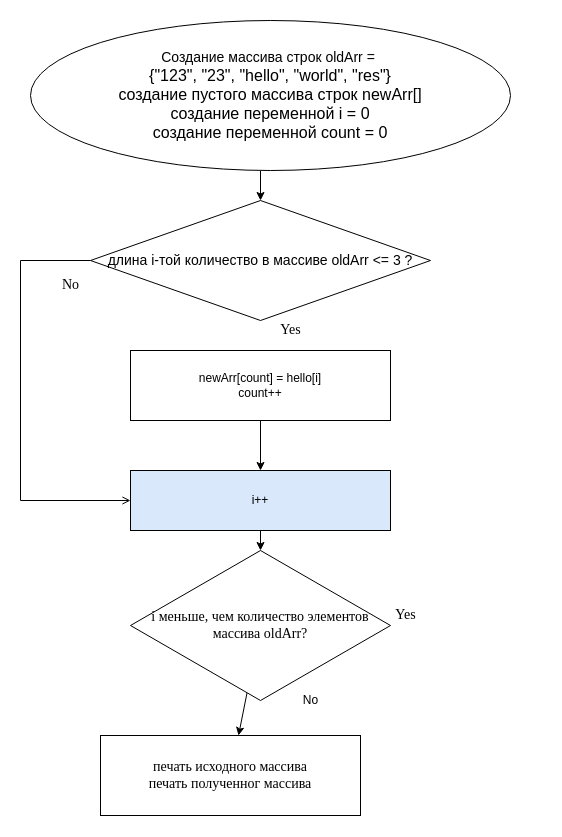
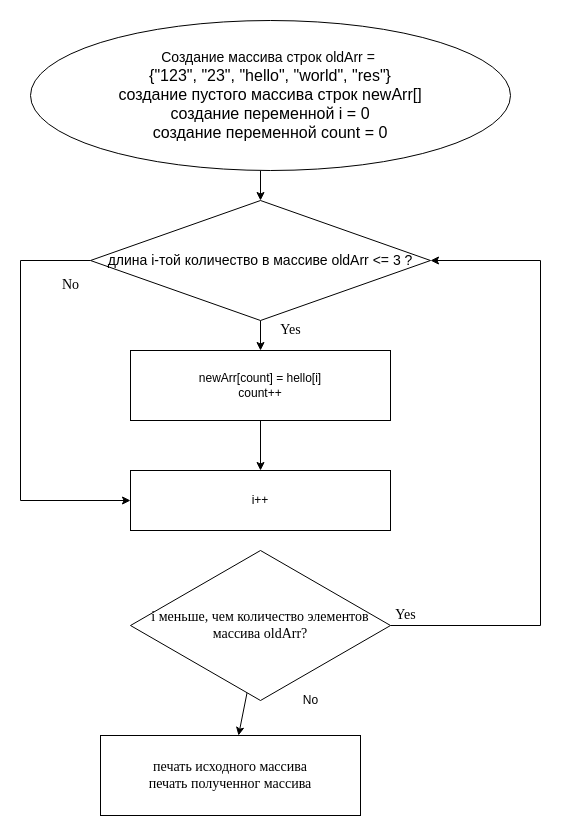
+ <mxCell id="5" value="" style="edgeStyle=none;html=1;fontSize=14;rounded=0;" parent="1" source="7" target="3" edge="1"><mxGeometry relative="1" as="geometry" /></mxCell>
+ <mxCell id="10" style="edgeStyle=none;html=1;entryX=1;entryY=0.5;entryDx=0;entryDy=0;fontFamily=Verdana;fontSize=14;rounded=0;" parent="1" source="12" target="7" edge="1"><mxGeometry relative="1" as="geometry"><Array as="points"><mxPoint x="540" y="625" /><mxPoint x="540" y="260" /></Array></mxGeometry></mxCell>
- <mxCell id="6" style="edgeStyle=none;html=1;entryX=0;entryY=0.5;entryDx=0;entryDy=0;fontFamily=Verdana;fontSize=14;rounded=0;endArrow=open;" parent="1" source="7" target="9" edge="1"><mxGeometry relative="1" as="geometry"><Array as="points"><mxPoint x="20" y="260" /><mxPoint x="20" y="500" /></Array></mxGeometry></mxCell>
+ <mxCell id="6" style="edgeStyle=none;html=1;entryX=0;entryY=0.5;entryDx=0;entryDy=0;fontFamily=Verdana;fontSize=14;rounded=0;" parent="1" source="7" target="9" edge="1"><mxGeometry relative="1" as="geometry"><Array as="points"><mxPoint x="20" y="260" /><mxPoint x="20" y="500" /></Array></mxGeometry></mxCell>
- <mxCell id="9" value="&lt;span style=&quot;font-family: Helvetica; font-size: 12px;&quot;&gt;i++&lt;/span&gt;" style="whiteSpace=wrap;html=1;fontFamily=Verdana;fontSize=14;rounded=0;fillColor=#dae8fc;" parent="1" vertex="1"><mxGeometry x="130" y="470" width="260" height="60" as="geometry" /></mxCell>
+ <mxCell id="9" value="&lt;span style=&quot;font-family: Helvetica; font-size: 12px;&quot;&gt;i++&lt;/span&gt;" style="whiteSpace=wrap;html=1;fontFamily=Verdana;fontSize=14;rounded=0;" parent="1" vertex="1"><mxGeometry x="130" y="470" width="260" height="60" as="geometry" /></mxCell>
- <mxCell id="8" value="" style="edgeStyle=none;html=1;fontFamily=Verdana;fontSize=14;rounded=0;" parent="1" source="9" target="12" edge="1"><mxGeometry relative="1" as="geometry" /></mxCell>
